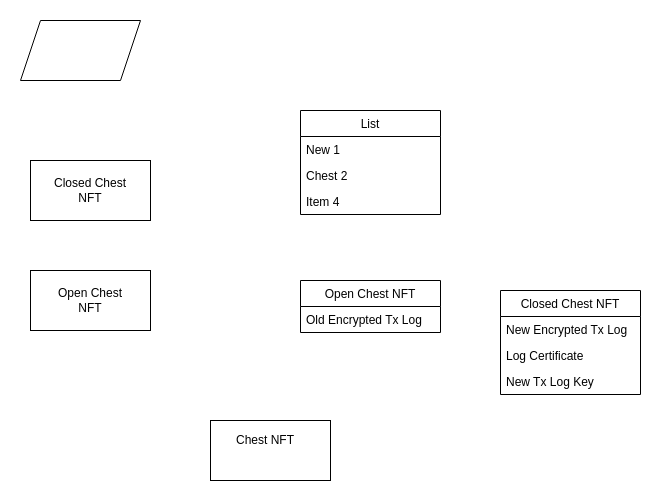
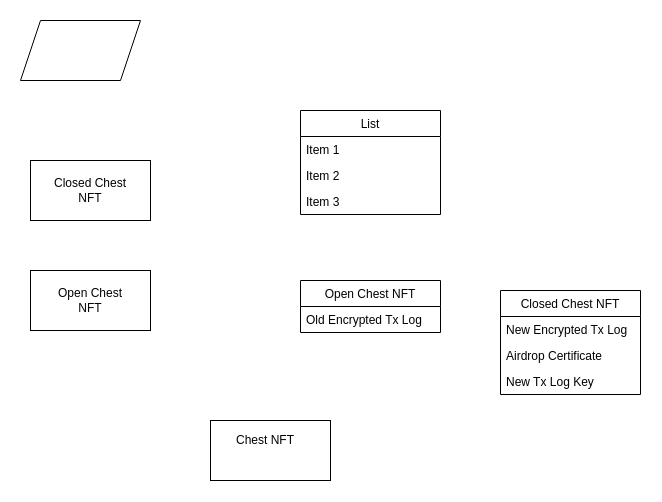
- <mxCell id="15" value="New 1" style="text;strokeColor=none;fillColor=none;align=left;verticalAlign=top;spacingLeft=4;spacingRight=4;overflow=hidden;rotatable=0;points=[[0,0.5],[1,0.5]];portConstraint=eastwest;" parent="14" vertex="1"><mxGeometry y="26" width="140" height="26" as="geometry" /></mxCell>
+ <mxCell id="15" value="Item 1" style="text;strokeColor=none;fillColor=none;align=left;verticalAlign=top;spacingLeft=4;spacingRight=4;overflow=hidden;rotatable=0;points=[[0,0.5],[1,0.5]];portConstraint=eastwest;" parent="14" vertex="1"><mxGeometry y="26" width="140" height="26" as="geometry" /></mxCell>
- <mxCell id="16" value="Chest 2" style="text;strokeColor=none;fillColor=none;align=left;verticalAlign=top;spacingLeft=4;spacingRight=4;overflow=hidden;rotatable=0;points=[[0,0.5],[1,0.5]];portConstraint=eastwest;" parent="14" vertex="1"><mxGeometry y="52" width="140" height="26" as="geometry" /></mxCell>
+ <mxCell id="16" value="Item 2" style="text;strokeColor=none;fillColor=none;align=left;verticalAlign=top;spacingLeft=4;spacingRight=4;overflow=hidden;rotatable=0;points=[[0,0.5],[1,0.5]];portConstraint=eastwest;" parent="14" vertex="1"><mxGeometry y="52" width="140" height="26" as="geometry" /></mxCell>
- <mxCell id="17" value="Item 4" style="text;strokeColor=none;fillColor=none;align=left;verticalAlign=top;spacingLeft=4;spacingRight=4;overflow=hidden;rotatable=0;points=[[0,0.5],[1,0.5]];portConstraint=eastwest;" parent="14" vertex="1"><mxGeometry y="78" width="140" height="26" as="geometry" /></mxCell>
+ <mxCell id="17" value="Item 3" style="text;strokeColor=none;fillColor=none;align=left;verticalAlign=top;spacingLeft=4;spacingRight=4;overflow=hidden;rotatable=0;points=[[0,0.5],[1,0.5]];portConstraint=eastwest;" parent="14" vertex="1"><mxGeometry y="78" width="140" height="26" as="geometry" /></mxCell>
- <mxCell id="12" value="Log Certificate" style="text;strokeColor=none;fillColor=none;align=left;verticalAlign=top;spacingLeft=4;spacingRight=4;overflow=hidden;rotatable=0;points=[[0,0.5],[1,0.5]];portConstraint=eastwest;" parent="10" vertex="1"><mxGeometry y="52" width="140" height="26" as="geometry" /></mxCell>
+ <mxCell id="12" value="Airdrop Certificate" style="text;strokeColor=none;fillColor=none;align=left;verticalAlign=top;spacingLeft=4;spacingRight=4;overflow=hidden;rotatable=0;points=[[0,0.5],[1,0.5]];portConstraint=eastwest;" parent="10" vertex="1"><mxGeometry y="52" width="140" height="26" as="geometry" /></mxCell>
